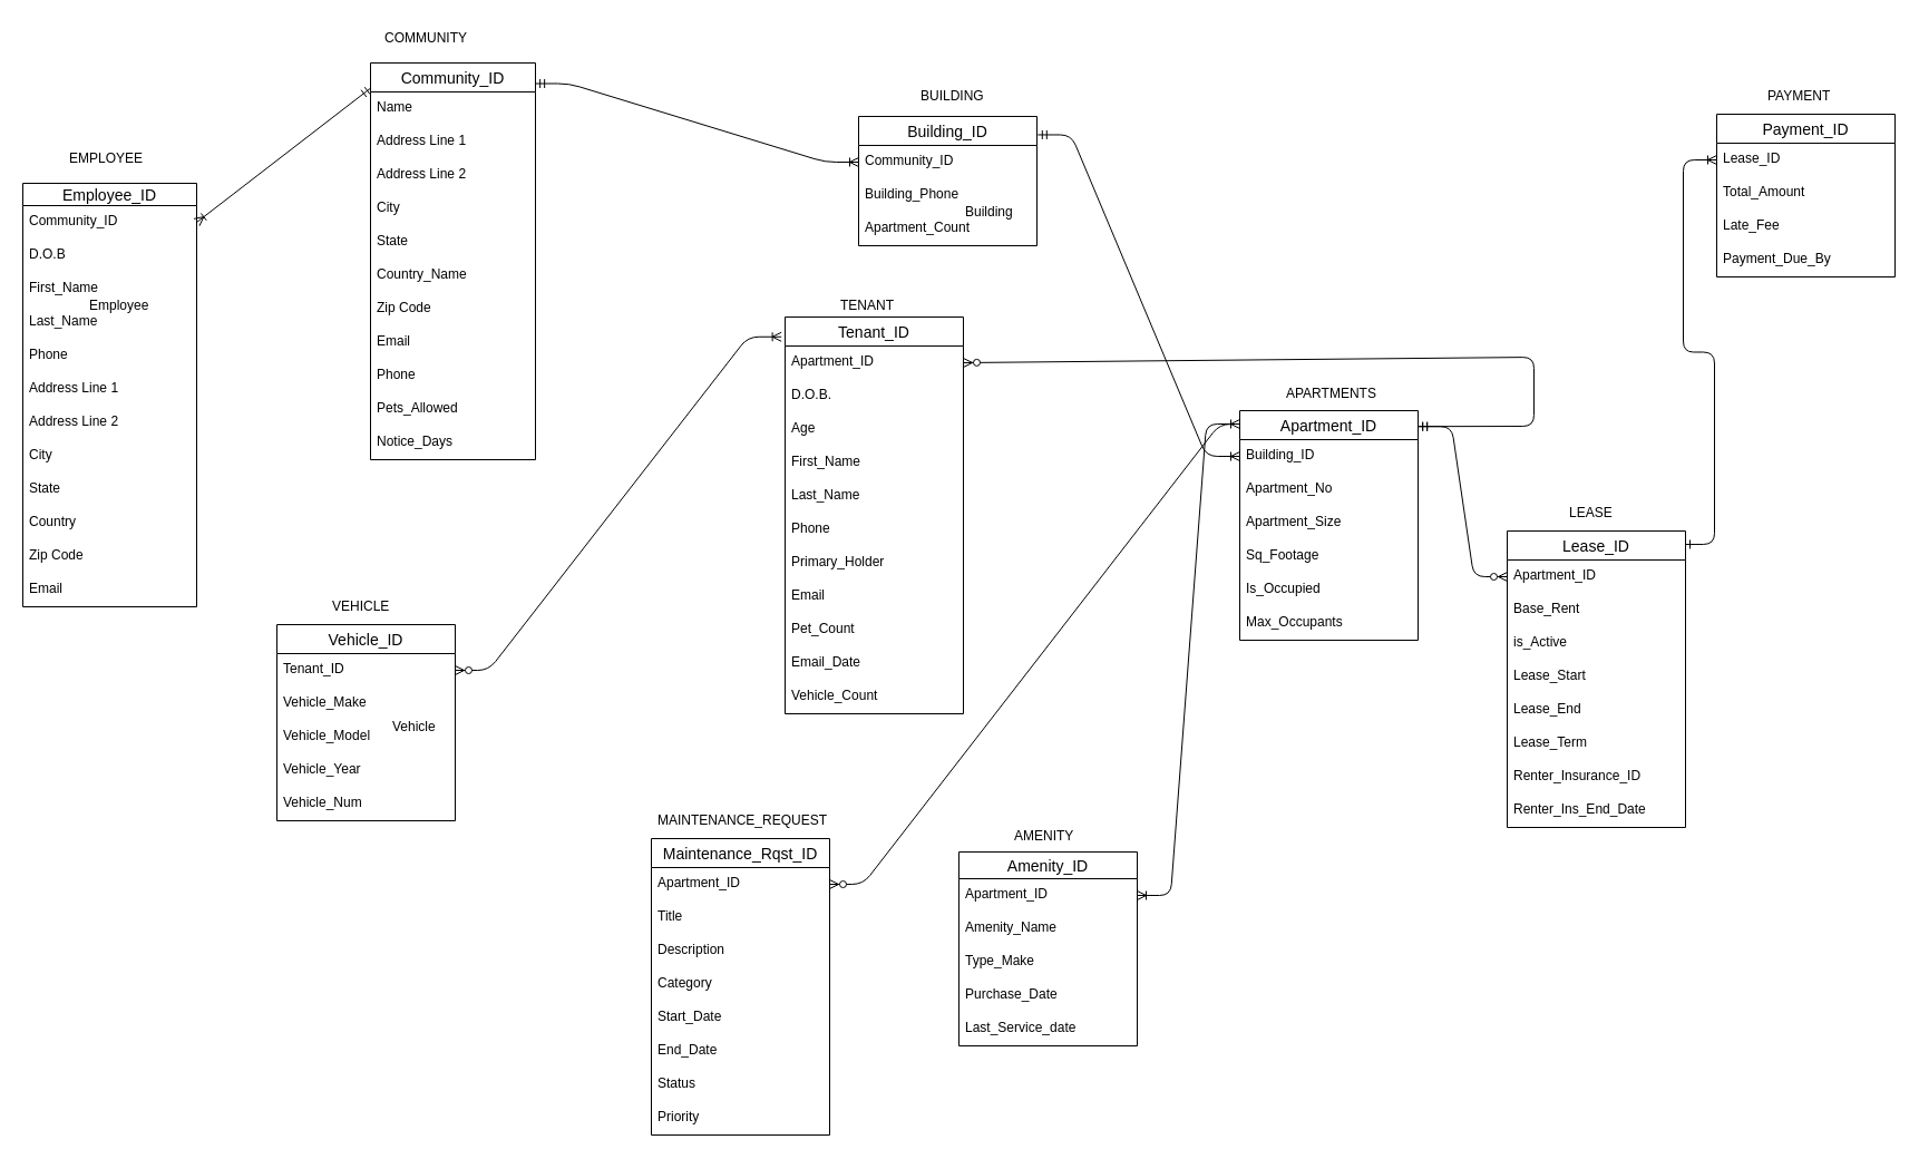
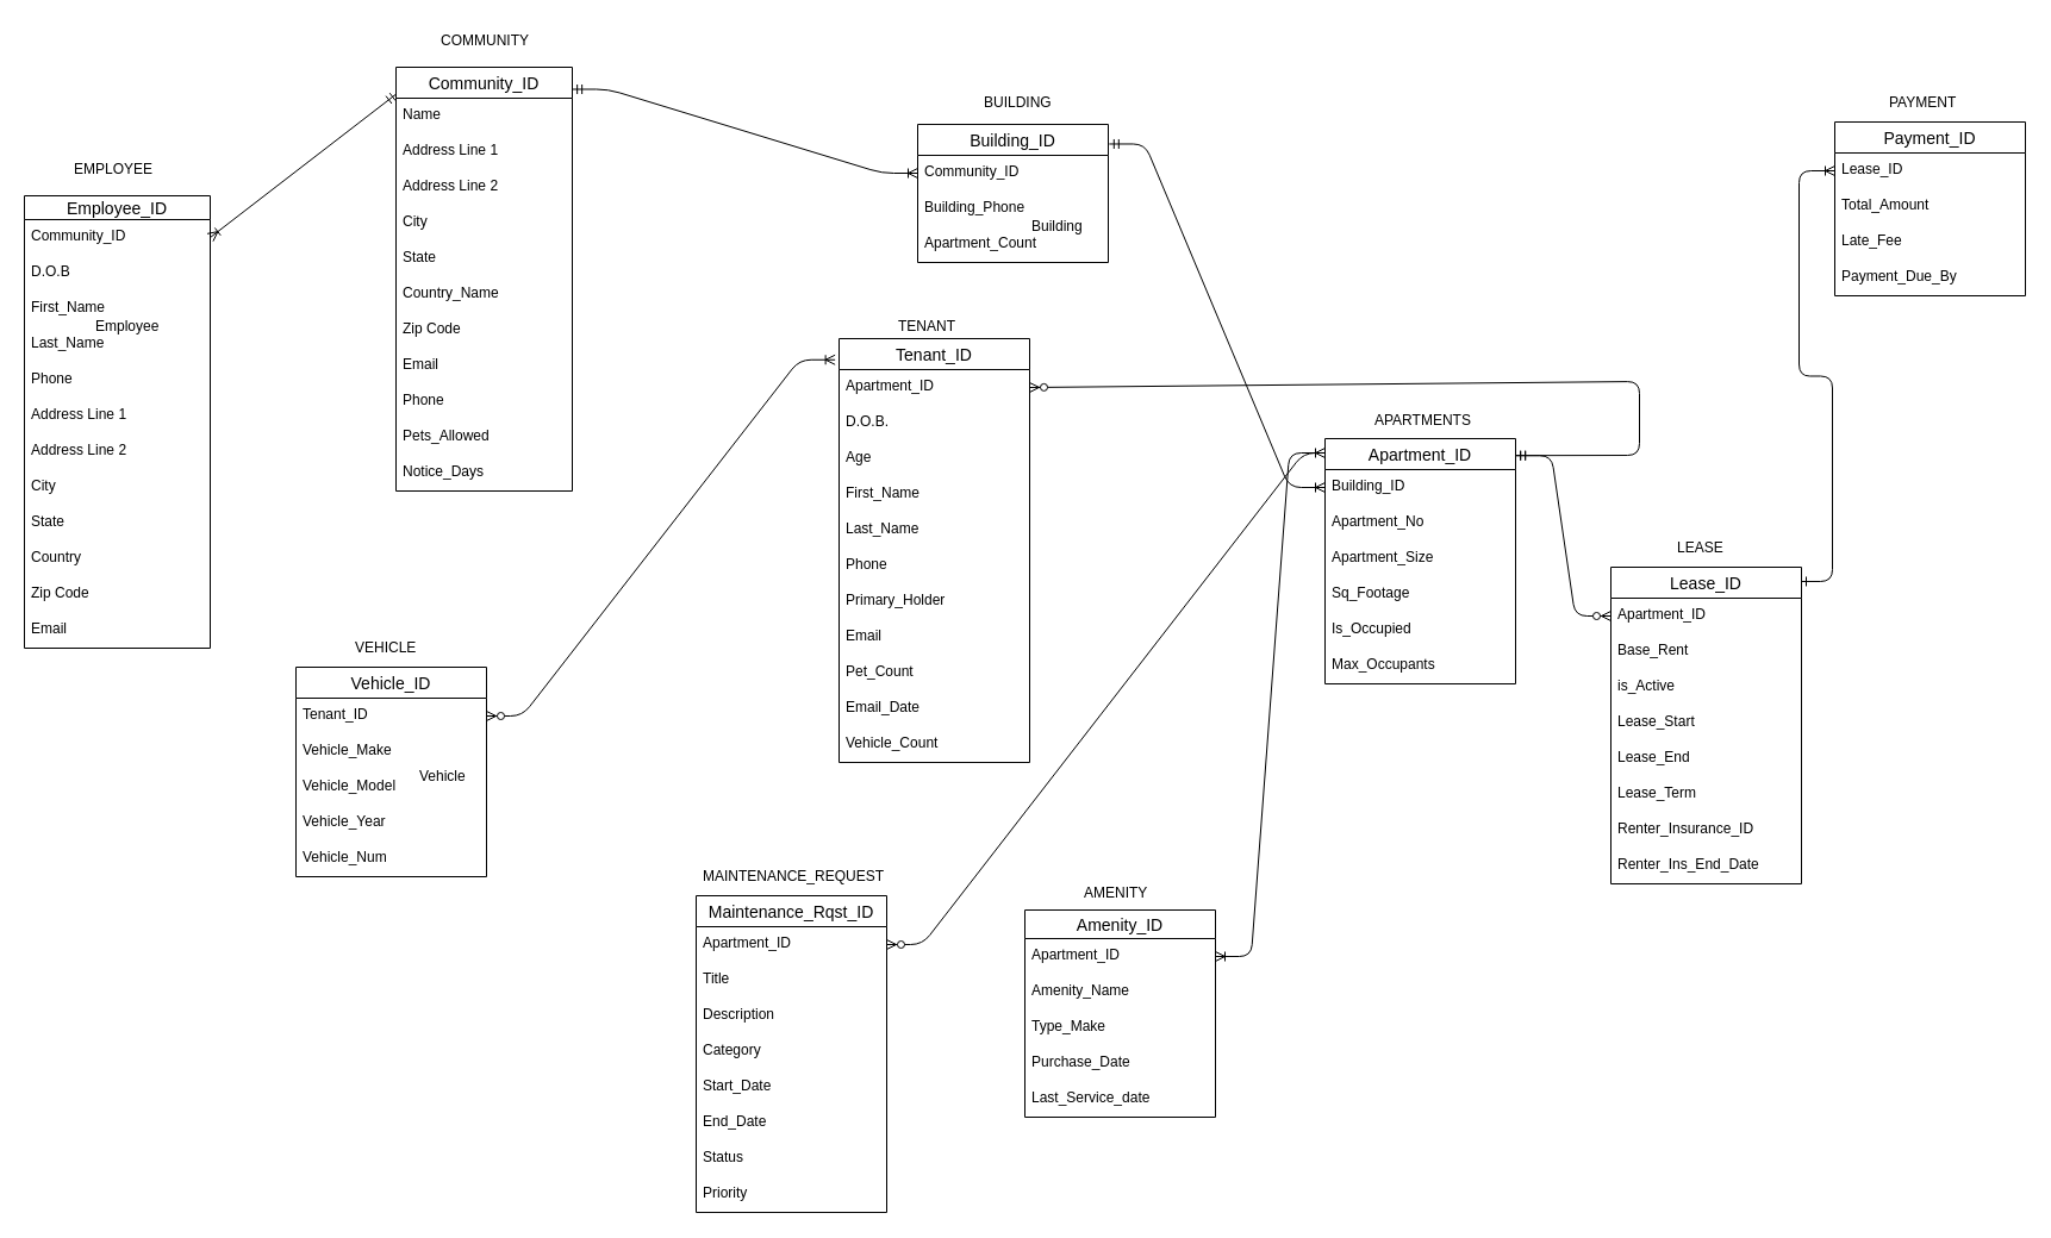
- <mxCell id="37" value="COMMUNITY" style="text;strokeColor=none;fillColor=none;spacingLeft=4;spacingRight=4;overflow=hidden;rotatable=0;points=[[0,0.5],[1,0.5]];portConstraint=eastwest;fontSize=12;" vertex="1" parent="1"><mxGeometry x="339" y="20" width="97" height="30" as="geometry" /></mxCell>
+ <mxCell id="37" value="COMMUNITY" style="text;strokeColor=none;fillColor=none;spacingLeft=4;spacingRight=4;overflow=hidden;rotatable=0;points=[[0,0.5],[1,0.5]];portConstraint=eastwest;fontSize=12;" vertex="1" parent="1"><mxGeometry x="364" y="20" width="97" height="30" as="geometry" /></mxCell>
